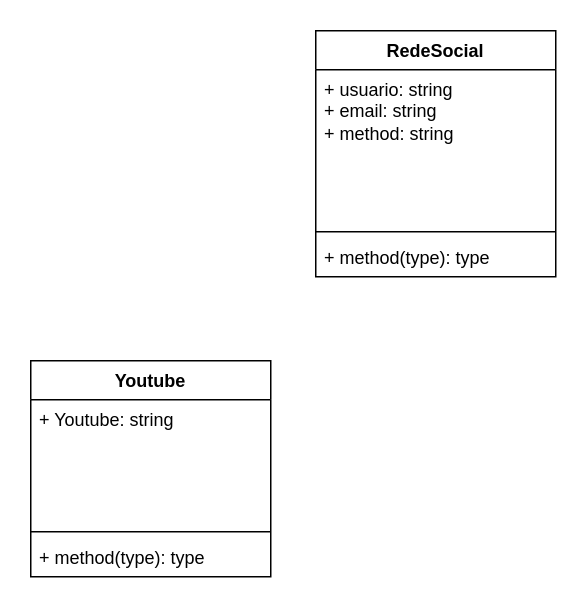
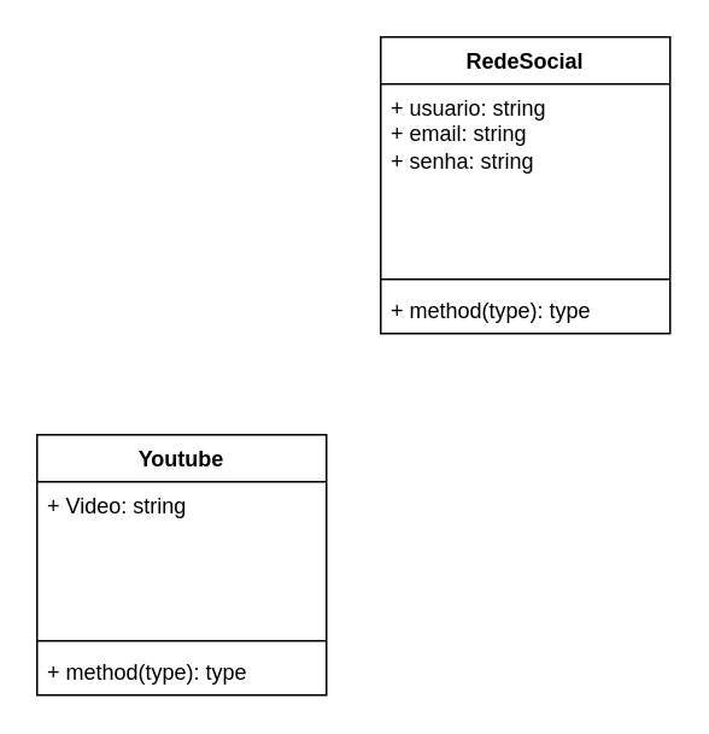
- <mxCell id="4" value="+ usuario: string&lt;br&gt;+ email: string&lt;br&gt;+ method: string&lt;br&gt;" style="text;strokeColor=none;fillColor=none;align=left;verticalAlign=top;spacingLeft=4;spacingRight=4;overflow=hidden;rotatable=0;points=[[0,0.5],[1,0.5]];portConstraint=eastwest;whiteSpace=wrap;html=1;" vertex="1" parent="3"><mxGeometry y="26" width="160" height="104" as="geometry" /></mxCell>
+ <mxCell id="4" value="+ usuario: string&lt;br&gt;+ email: string&lt;br&gt;+ senha: string&lt;br&gt;" style="text;strokeColor=none;fillColor=none;align=left;verticalAlign=top;spacingLeft=4;spacingRight=4;overflow=hidden;rotatable=0;points=[[0,0.5],[1,0.5]];portConstraint=eastwest;whiteSpace=wrap;html=1;" vertex="1" parent="3"><mxGeometry y="26" width="160" height="104" as="geometry" /></mxCell>
- <mxCell id="8" value="+ Youtube: string&lt;br&gt;" style="text;strokeColor=none;fillColor=none;align=left;verticalAlign=top;spacingLeft=4;spacingRight=4;overflow=hidden;rotatable=0;points=[[0,0.5],[1,0.5]];portConstraint=eastwest;whiteSpace=wrap;html=1;" vertex="1" parent="7"><mxGeometry y="26" width="160" height="84" as="geometry" /></mxCell>
+ <mxCell id="8" value="+ Video: string&lt;br&gt;" style="text;strokeColor=none;fillColor=none;align=left;verticalAlign=top;spacingLeft=4;spacingRight=4;overflow=hidden;rotatable=0;points=[[0,0.5],[1,0.5]];portConstraint=eastwest;whiteSpace=wrap;html=1;" vertex="1" parent="7"><mxGeometry y="26" width="160" height="84" as="geometry" /></mxCell>
